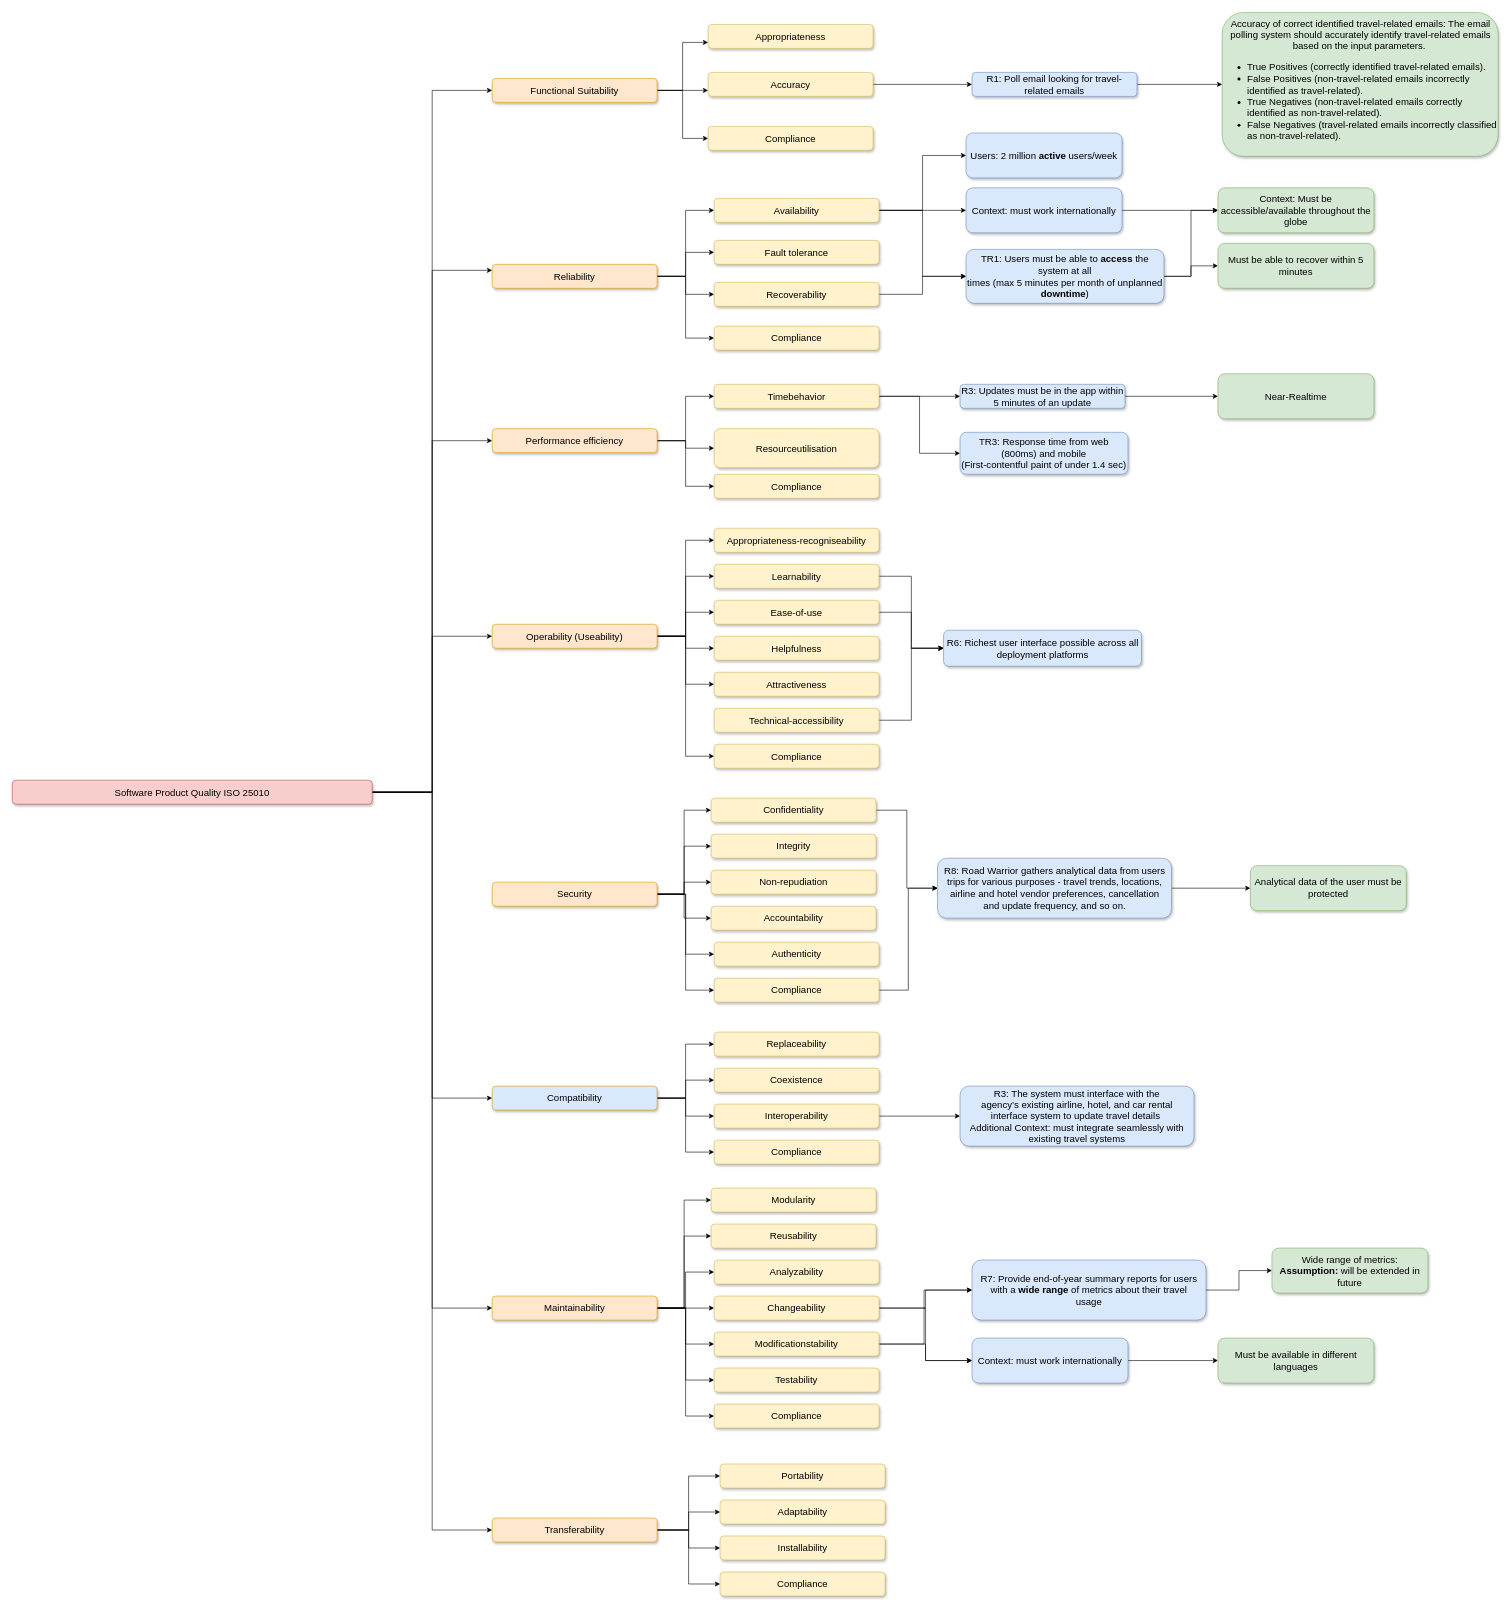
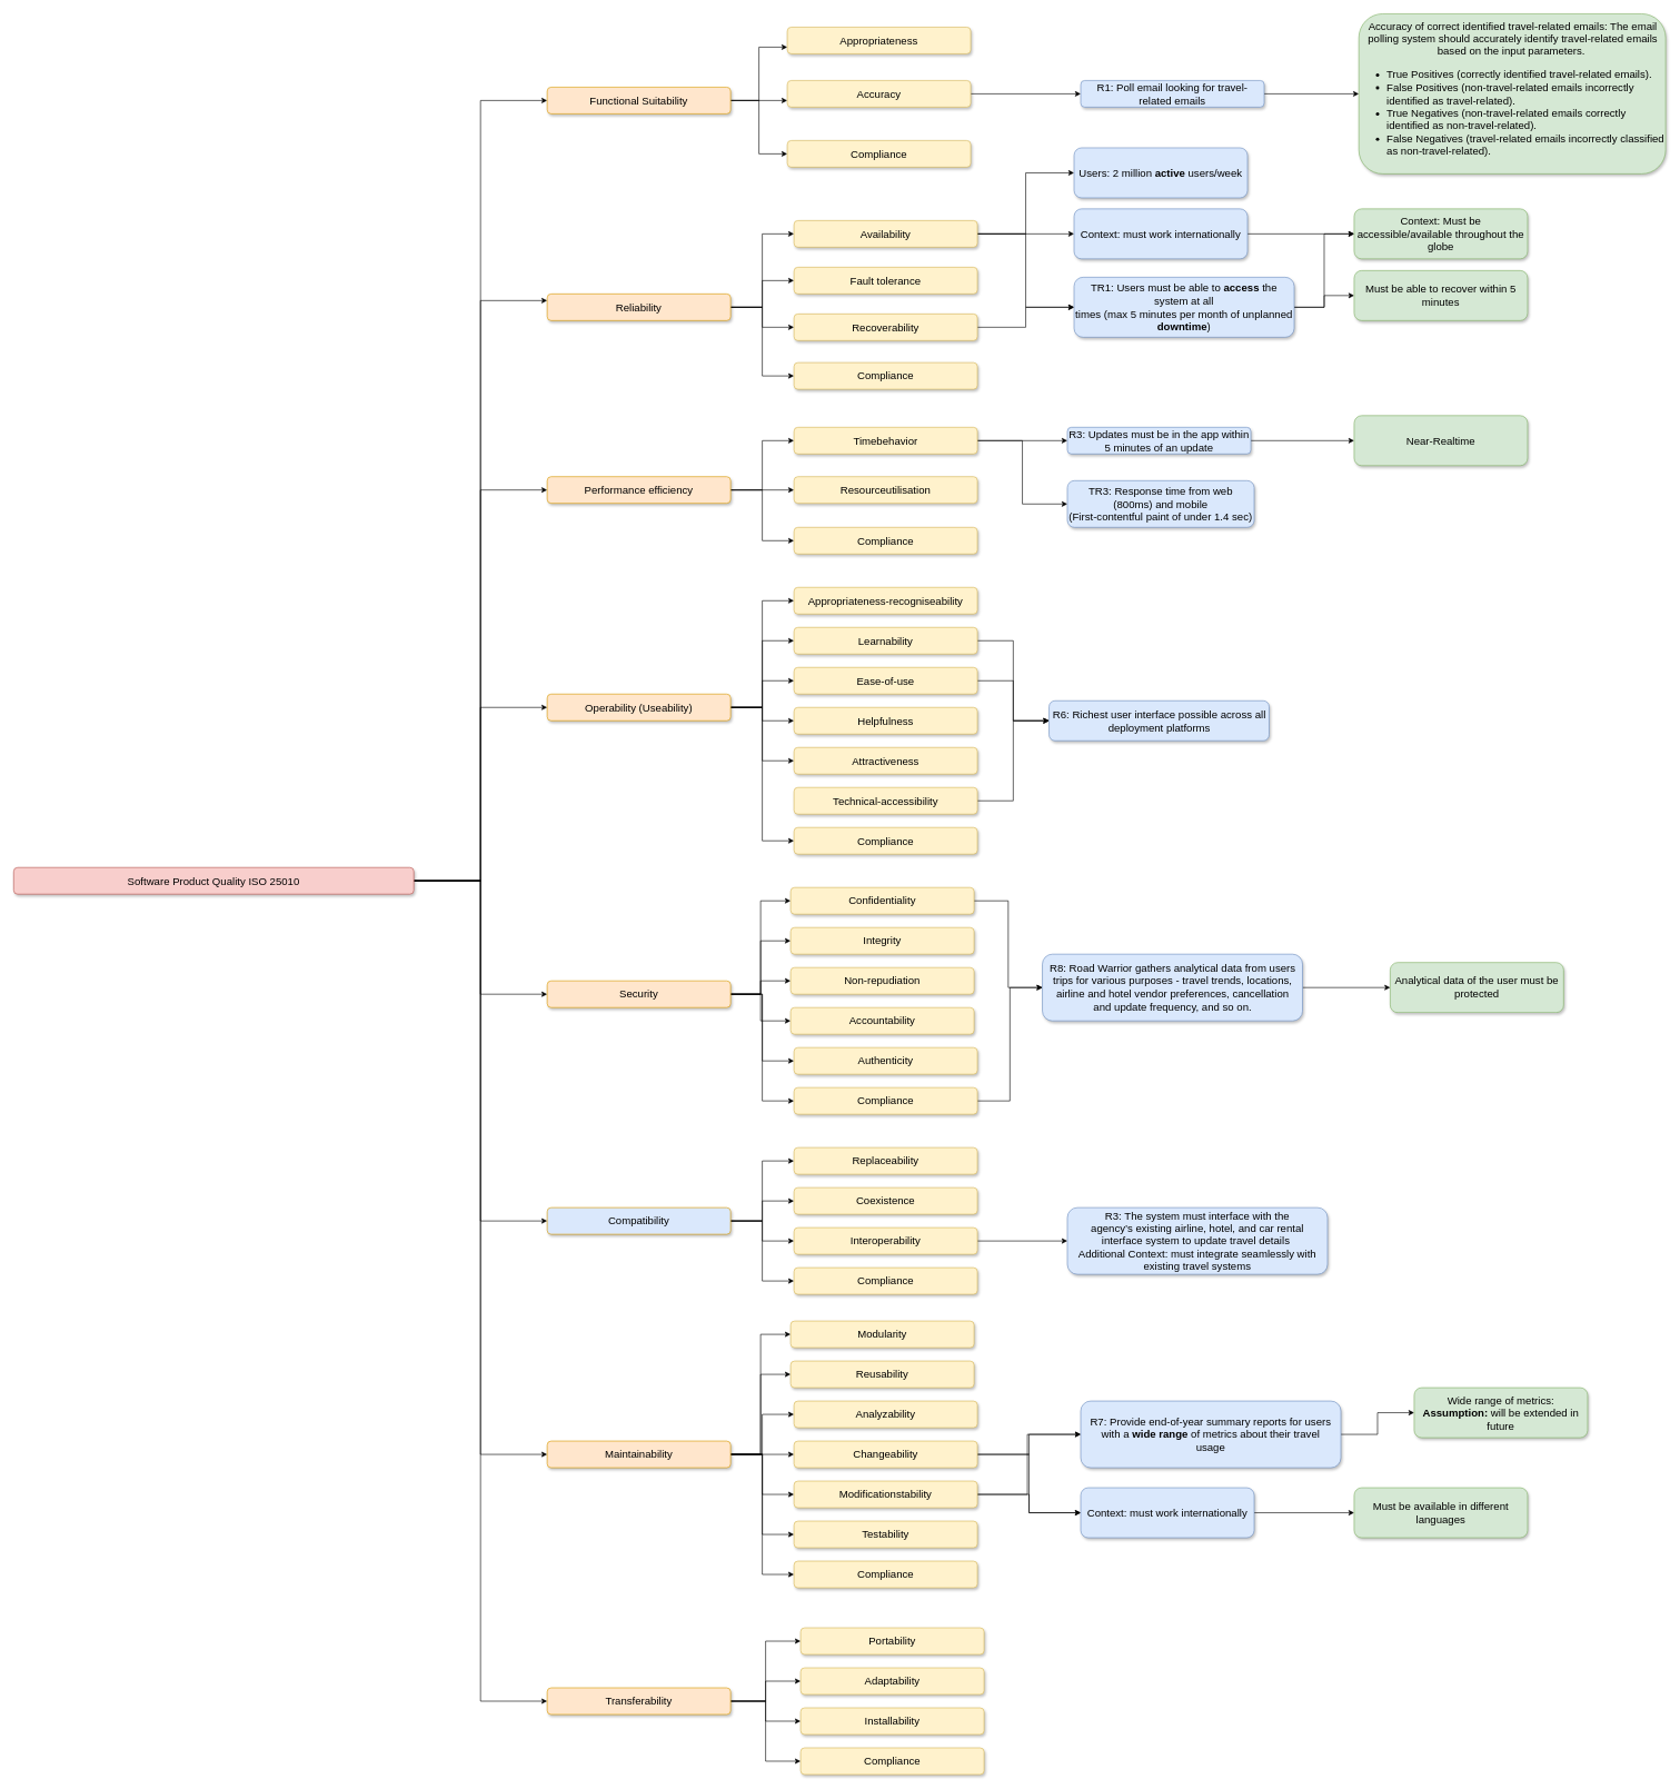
- <mxCell id="71" value="Resourceutilisation" style="whiteSpace=wrap;html=1;rounded=1;shadow=1;strokeWidth=1;fontSize=16;align=center;fillColor=#fff2cc;strokeColor=#d6b656;" parent="1" vertex="1"><mxGeometry x="1190" y="714" width="275" height="65" as="geometry" /></mxCell>
+ <mxCell id="71" value="Resourceutilisation" style="whiteSpace=wrap;html=1;rounded=1;shadow=1;strokeWidth=1;fontSize=16;align=center;fillColor=#fff2cc;strokeColor=#d6b656;" parent="1" vertex="1"><mxGeometry x="1190" y="714" width="275" height="40" as="geometry" /></mxCell>
+ <mxCell id="6" style="edgeStyle=orthogonalEdgeStyle;rounded=0;orthogonalLoop=1;jettySize=auto;html=1;entryX=0;entryY=0.5;entryDx=0;entryDy=0;" parent="1" source="10" target="37" edge="1"><mxGeometry relative="1" as="geometry" /></mxCell>
